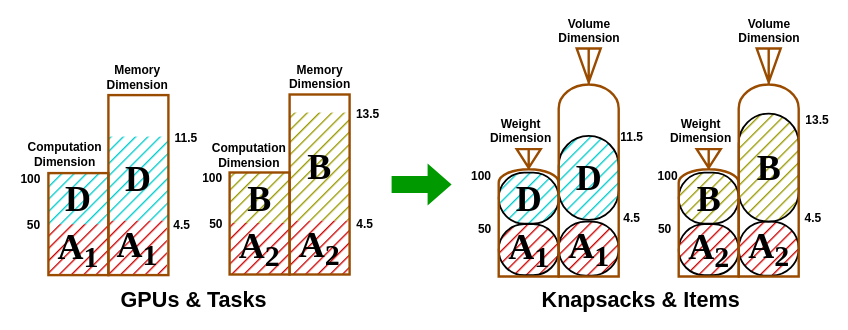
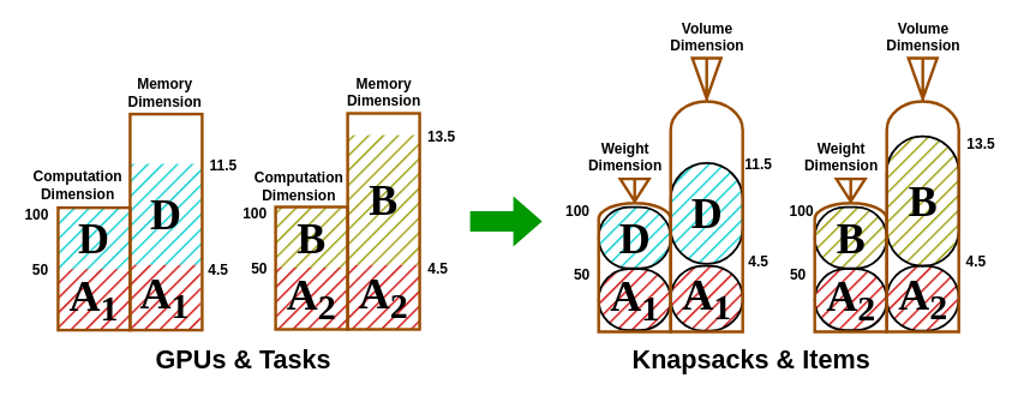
- <mxCell id="44" value="GPUs &amp;amp; Tasks" style="text;html=1;align=center;verticalAlign=middle;resizable=0;points=[];autosize=1;strokeColor=none;fillColor=none;fontSize=36;fontStyle=1" parent="1" vertex="1"><mxGeometry x="187" y="468" width="270" height="60" as="geometry" /></mxCell>
+ <mxCell id="44" value="GPUs &amp;amp; Tasks" style="text;html=1;align=center;verticalAlign=middle;resizable=0;points=[];autosize=1;strokeColor=none;fillColor=none;fontSize=36;fontStyle=1" parent="1" vertex="1"><mxGeometry x="202" y="468" width="270" height="60" as="geometry" /></mxCell>
- <mxCell id="31" value="Knapsacks &amp;amp; Items" style="text;html=1;align=center;verticalAlign=middle;resizable=0;points=[];autosize=1;strokeColor=none;fillColor=none;fontSize=36;fontStyle=1" parent="1" vertex="1"><mxGeometry x="892" y="468" width="350" height="60" as="geometry" /></mxCell>
+ <mxCell id="31" value="Knapsacks &amp;amp; Items" style="text;html=1;align=center;verticalAlign=middle;resizable=0;points=[];autosize=1;strokeColor=none;fillColor=none;fontSize=36;fontStyle=1" parent="1" vertex="1"><mxGeometry x="867" y="468" width="350" height="60" as="geometry" /></mxCell>
